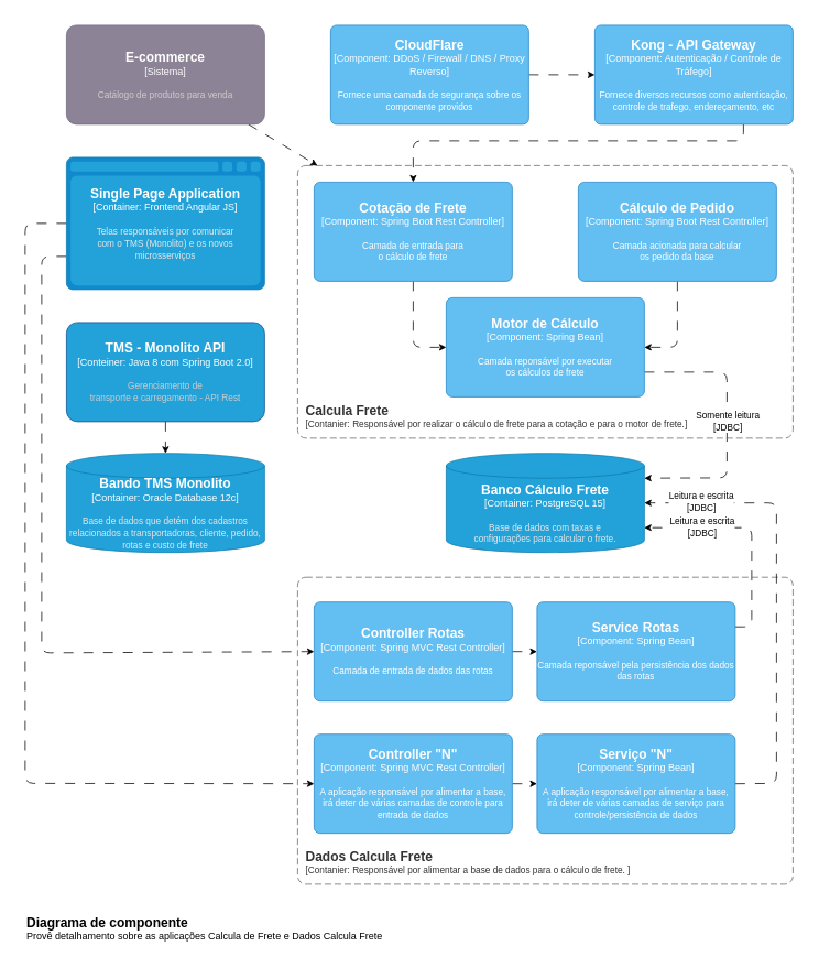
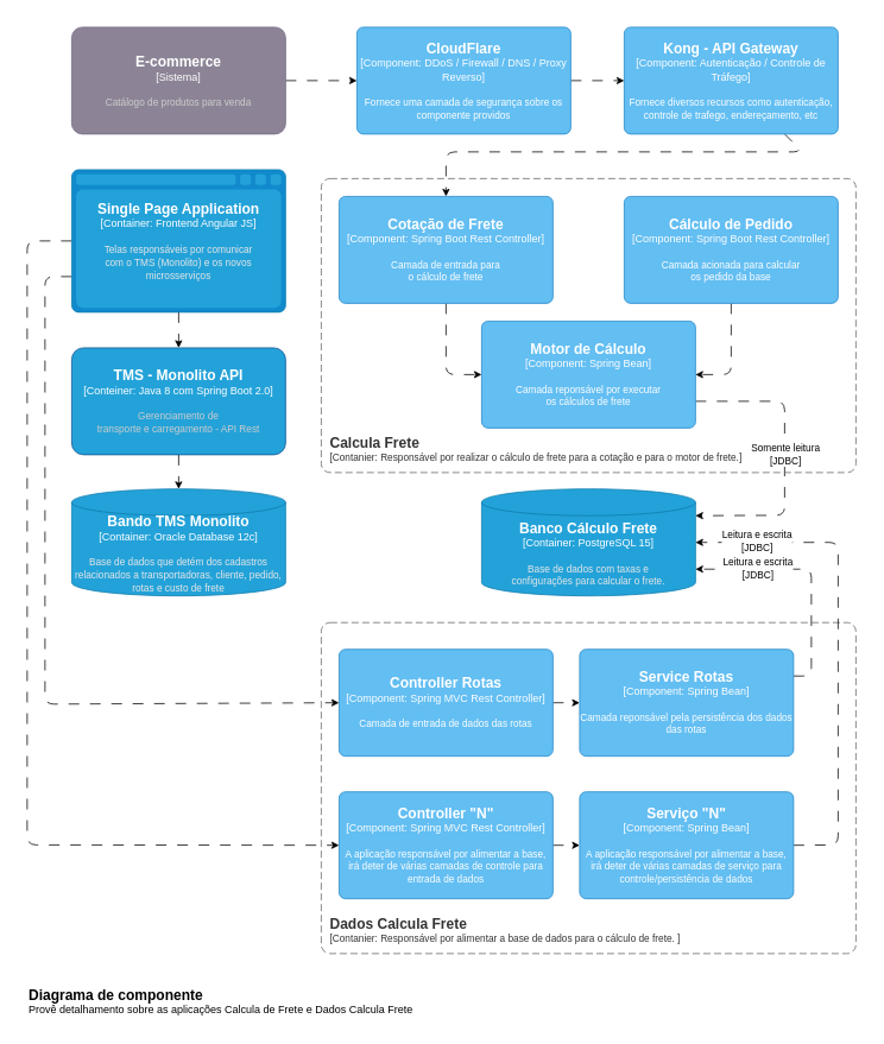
- <mxCell id="6" value="&lt;font style=&quot;font-size: 16px&quot;&gt;&lt;b&gt;Kong - API Gateway&lt;/b&gt;&lt;/font&gt;&lt;div&gt;[Component: Autenticação / Controle de Tráfego]&lt;/div&gt;&lt;br&gt;&lt;div&gt;&lt;font style=&quot;font-size: 11px&quot;&gt;Fornece diversos recursos como autenticação, controle de trafego, endereçamento, etc&lt;/font&gt;&lt;/div&gt;" style="rounded=1;whiteSpace=wrap;html=1;labelBackgroundColor=none;fillColor=#63BEF2;fontColor=#ffffff;align=center;arcSize=6;strokeColor=#2086C9;metaEdit=1;resizable=0;points=[[0.25,0,0],[0.5,0,0],[0.75,0,0],[1,0.25,0],[1,0.5,0],[1,0.75,0],[0.75,1,0],[0.5,1,0],[0.25,1,0],[0,0.75,0],[0,0.5,0],[0,0.25,0]];" parent="1" vertex="1"><mxGeometry x="720" y="30" width="240" height="120" as="geometry" /></mxCell>
+ <mxCell id="6" value="&lt;font style=&quot;font-size: 16px&quot;&gt;&lt;b&gt;Kong - API Gateway&lt;/b&gt;&lt;/font&gt;&lt;div&gt;[Component: Autenticação / Controle de Tráfego]&lt;/div&gt;&lt;br&gt;&lt;div&gt;&lt;font style=&quot;font-size: 11px&quot;&gt;Fornece diversos recursos como autenticação, controle de trafego, endereçamento, etc&lt;/font&gt;&lt;/div&gt;" style="rounded=1;whiteSpace=wrap;html=1;labelBackgroundColor=none;fillColor=#63BEF2;fontColor=#ffffff;align=center;arcSize=6;strokeColor=#2086C9;metaEdit=1;resizable=0;points=[[0.25,0,0],[0.5,0,0],[0.75,0,0],[1,0.25,0],[1,0.5,0],[1,0.75,0],[0.75,1,0],[0.5,1,0],[0.25,1,0],[0,0.75,0],[0,0.5,0],[0,0.25,0]];" parent="1" vertex="1"><mxGeometry x="700" y="30" width="240" height="120" as="geometry" /></mxCell>
- <mxCell id="7" style="edgeStyle=none;html=1;dashed=1;dashPattern=12 12;strokeColor=#000000;" parent="1" source="8" target="24" edge="1"><mxGeometry relative="1" as="geometry" /></mxCell>
+ <mxCell id="7" style="edgeStyle=none;html=1;entryX=0;entryY=0.5;entryDx=0;entryDy=0;entryPerimeter=0;dashed=1;dashPattern=12 12;strokeColor=#000000;" parent="1" source="8" target="4" edge="1"><mxGeometry relative="1" as="geometry" /></mxCell>
+ <mxCell id="13" style="edgeStyle=none;html=1;entryX=0.5;entryY=0;entryDx=0;entryDy=0;entryPerimeter=0;dashed=1;dashPattern=12 12;" parent="1" source="16" target="11" edge="1"><mxGeometry relative="1" as="geometry" /></mxCell>
